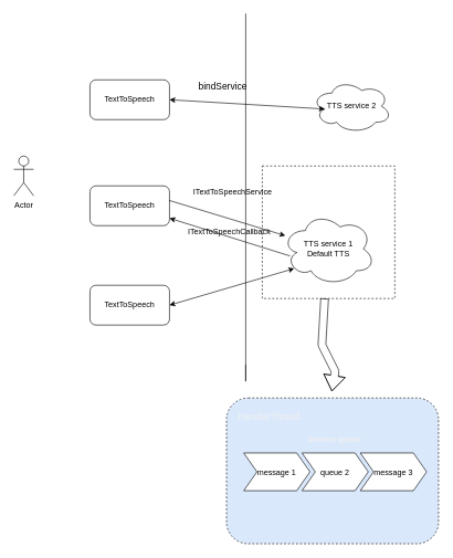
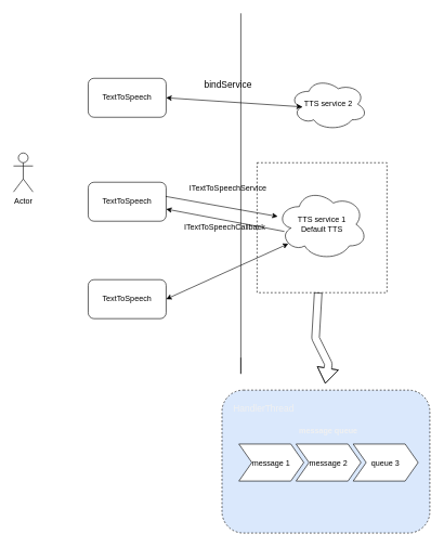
- <mxCell id="11" value="&lt;font style=&quot;font-size: 14px&quot;&gt;bindService&lt;/font&gt;" style="text;html=1;align=center;verticalAlign=middle;resizable=0;points=[];autosize=1;" vertex="1" parent="1"><mxGeometry x="290" y="120" width="90" height="20" as="geometry" /></mxCell>
+ <mxCell id="11" value="&lt;font style=&quot;font-size: 14px&quot;&gt;bindService&lt;/font&gt;" style="text;html=1;align=center;verticalAlign=middle;resizable=0;points=[];autosize=1;" vertex="1" parent="1"><mxGeometry x="305" y="120" width="90" height="20" as="geometry" /></mxCell>
- <mxCell id="10" value="&lt;span&gt;TTS service 2&lt;/span&gt;" style="ellipse;shape=cloud;whiteSpace=wrap;html=1;" vertex="1" parent="1"><mxGeometry x="470" y="120" width="120" height="80" as="geometry" /></mxCell>
+ <mxCell id="10" value="&lt;span&gt;TTS service 2&lt;/span&gt;" style="ellipse;shape=cloud;whiteSpace=wrap;html=1;" vertex="1" parent="1"><mxGeometry x="445" y="120" width="120" height="80" as="geometry" /></mxCell>
- <mxCell id="9" value="TTS service 1&lt;br&gt;Default TTS" style="ellipse;shape=cloud;whiteSpace=wrap;html=1;" vertex="1" parent="1"><mxGeometry x="425" y="320" width="140" height="110" as="geometry" /></mxCell>
+ <mxCell id="9" value="TTS service 1&lt;br&gt;Default TTS" style="ellipse;shape=cloud;whiteSpace=wrap;html=1;" vertex="1" parent="1"><mxGeometry x="425" y="290" width="140" height="110" as="geometry" /></mxCell>
- <mxCell id="19" value="service queue" style="swimlane;childLayout=stackLayout;horizontal=1;fillColor=none;horizontalStack=1;resizeParent=1;resizeParentMax=0;resizeLast=0;collapsible=0;strokeColor=none;stackBorder=10;stackSpacing=-12;resizable=1;align=center;points=[];dashed=1;fontColor=#F0F0F0;labelBackgroundColor=none;" vertex="1" parent="1"><mxGeometry x="357" y="650" width="296" height="100" as="geometry" /></mxCell>
+ <mxCell id="19" value="message queue" style="swimlane;childLayout=stackLayout;horizontal=1;fillColor=none;horizontalStack=1;resizeParent=1;resizeParentMax=0;resizeLast=0;collapsible=0;strokeColor=none;stackBorder=10;stackSpacing=-12;resizable=1;align=center;points=[];dashed=1;fontColor=#F0F0F0;labelBackgroundColor=none;" vertex="1" parent="1"><mxGeometry x="357" y="650" width="296" height="100" as="geometry" /></mxCell>
- <mxCell id="21" value="queue 2" style="shape=step;perimeter=stepPerimeter;fixedSize=1;points=[];" vertex="1" parent="19"><mxGeometry x="98" y="33" width="100" height="57" as="geometry" /></mxCell>
+ <mxCell id="21" value="message 2" style="shape=step;perimeter=stepPerimeter;fixedSize=1;points=[];" vertex="1" parent="19"><mxGeometry x="98" y="33" width="100" height="57" as="geometry" /></mxCell>
- <mxCell id="22" value="message 3" style="shape=step;perimeter=stepPerimeter;fixedSize=1;points=[];" vertex="1" parent="19"><mxGeometry x="186" y="33" width="100" height="57" as="geometry" /></mxCell>
+ <mxCell id="22" value="queue 3" style="shape=step;perimeter=stepPerimeter;fixedSize=1;points=[];" vertex="1" parent="19"><mxGeometry x="186" y="33" width="100" height="57" as="geometry" /></mxCell>
